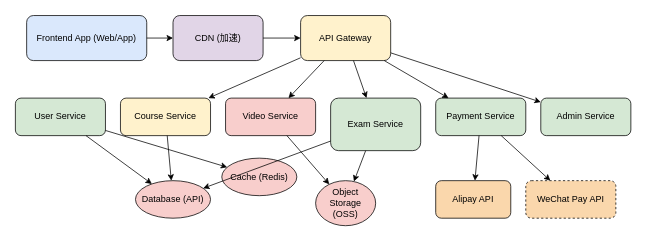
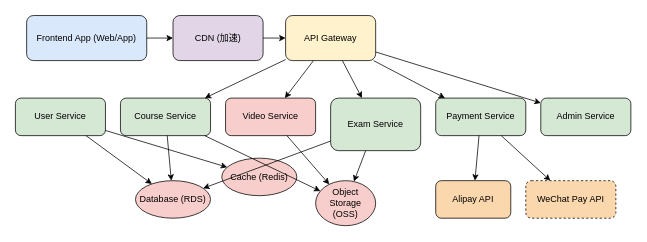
- <mxCell id="4" value="API Gateway" style="rounded=1;whiteSpace=wrap;fillColor=#fff2cc;" vertex="1" parent="1"><mxGeometry x="400" y="20" width="120" height="60" as="geometry" /></mxCell>
+ <mxCell id="4" value="API Gateway" style="rounded=1;whiteSpace=wrap;fillColor=#fff2cc;" vertex="1" parent="1"><mxGeometry x="380" y="20" width="120" height="60" as="geometry" /></mxCell>
- <mxCell id="25" edge="1" parent="1" source="6" target="5" style=";"><mxGeometry relative="1" as="geometry" /></mxCell>
+ <mxCell id="25" edge="1" parent="1" source="6" target="13"><mxGeometry relative="1" as="geometry" /></mxCell>
- <mxCell id="6" value="Course Service" style="rounded=1;whiteSpace=wrap;fillColor=#fff2cc;" vertex="1" parent="1"><mxGeometry x="160" y="130" width="120" height="50" as="geometry" /></mxCell>
+ <mxCell id="6" value="Course Service" style="rounded=1;whiteSpace=wrap;fillColor=#d5e8d4;" vertex="1" parent="1"><mxGeometry x="160" y="130" width="120" height="50" as="geometry" /></mxCell>
- <mxCell id="11" value="Database (API)" style="ellipse;whiteSpace=wrap;fillColor=#f8cecc;" vertex="1" parent="1"><mxGeometry x="180" y="240" width="100" height="50" as="geometry" /></mxCell>
+ <mxCell id="11" value="Database (RDS)" style="ellipse;whiteSpace=wrap;fillColor=#f8cecc;" vertex="1" parent="1"><mxGeometry x="180" y="240" width="100" height="50" as="geometry" /></mxCell>
